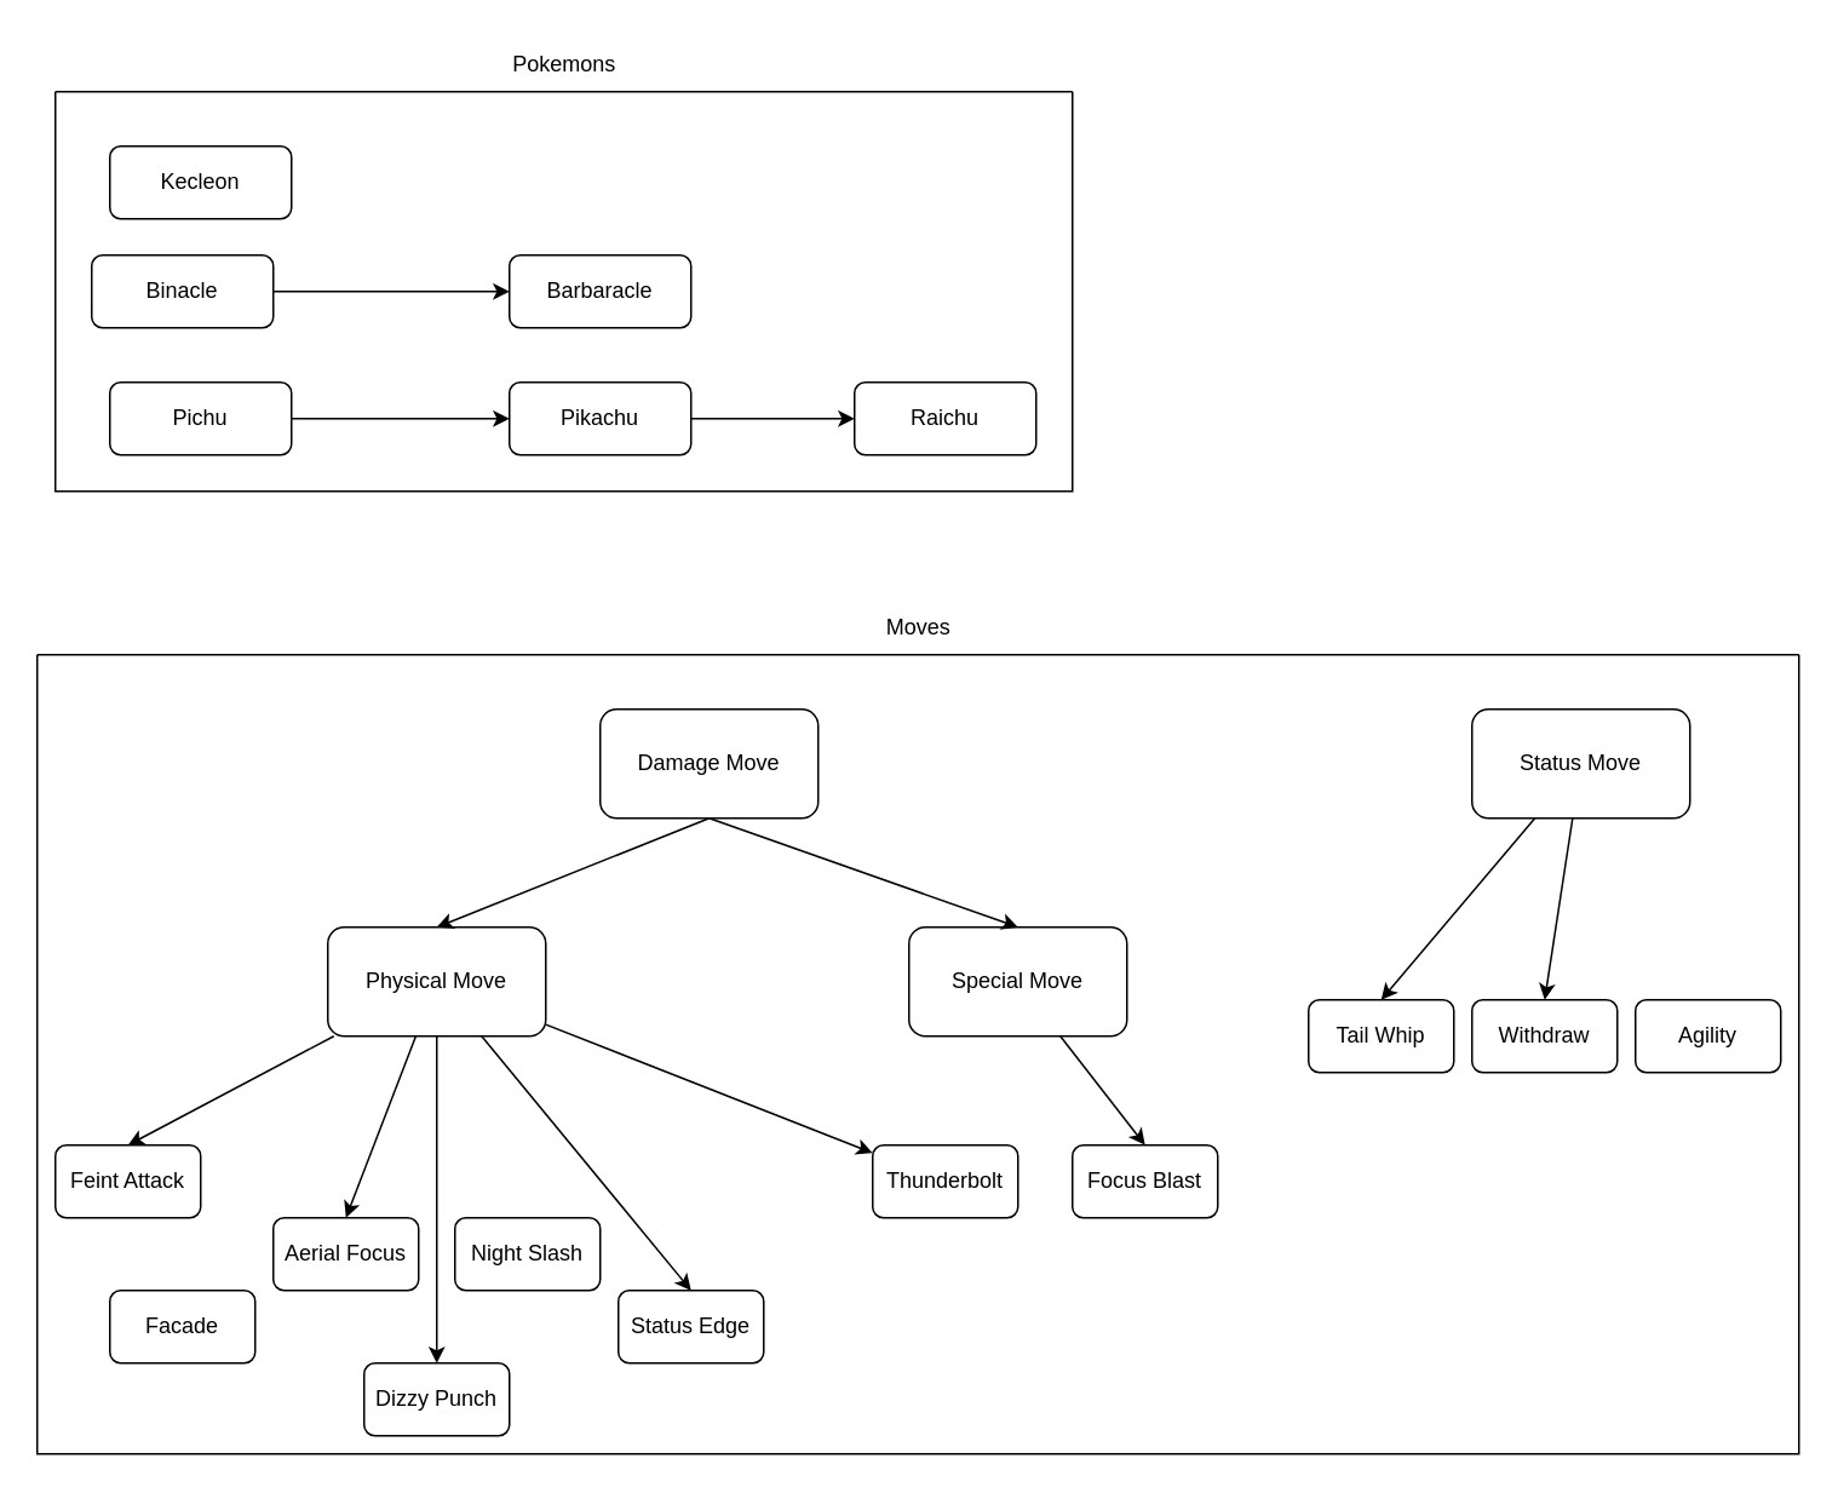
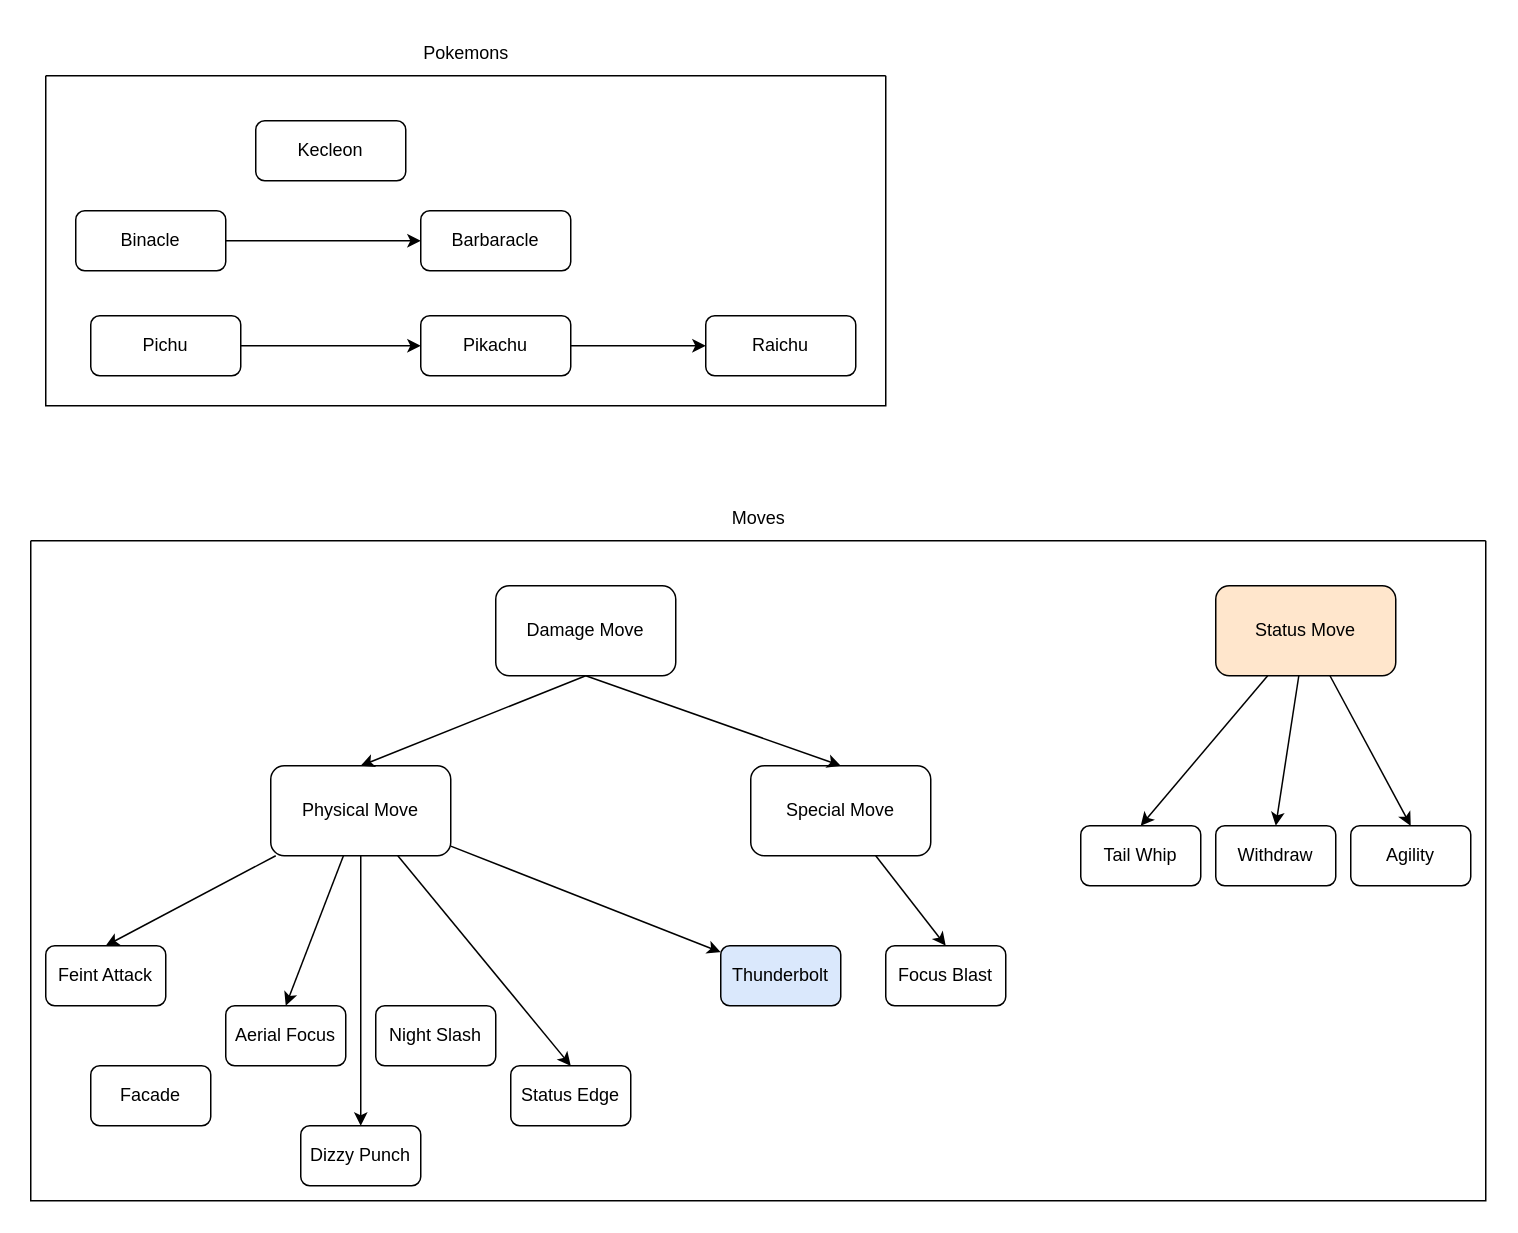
- <mxCell id="3" value="Kecleon" style="rounded=1;whiteSpace=wrap;html=1;" parent="1" vertex="1"><mxGeometry x="60" y="80" width="100" height="40" as="geometry" /></mxCell>
+ <mxCell id="3" value="Kecleon" style="rounded=1;whiteSpace=wrap;html=1;" parent="1" vertex="1"><mxGeometry x="170" y="80" width="100" height="40" as="geometry" /></mxCell>
- <mxCell id="29" value="Status Move" style="rounded=1;whiteSpace=wrap;html=1;" vertex="1" parent="14"><mxGeometry x="790" y="30" width="120" height="60" as="geometry" /></mxCell>
+ <mxCell id="29" value="Status Move" style="rounded=1;whiteSpace=wrap;html=1;fillColor=#ffe6cc;" vertex="1" parent="14"><mxGeometry x="790" y="30" width="120" height="60" as="geometry" /></mxCell>
+ <mxCell id="27" style="edgeStyle=none;html=1;entryX=0.5;entryY=0;entryDx=0;entryDy=0;" edge="1" parent="14" source="29" target="31"><mxGeometry relative="1" as="geometry" /></mxCell>
- <mxCell id="40" value="Thunderbolt" style="rounded=1;whiteSpace=wrap;html=1;" vertex="1" parent="14"><mxGeometry x="460" y="270" width="80" height="40" as="geometry" /></mxCell>
+ <mxCell id="40" value="Thunderbolt" style="rounded=1;whiteSpace=wrap;html=1;fillColor=#dae8fc;" vertex="1" parent="14"><mxGeometry x="460" y="270" width="80" height="40" as="geometry" /></mxCell>
